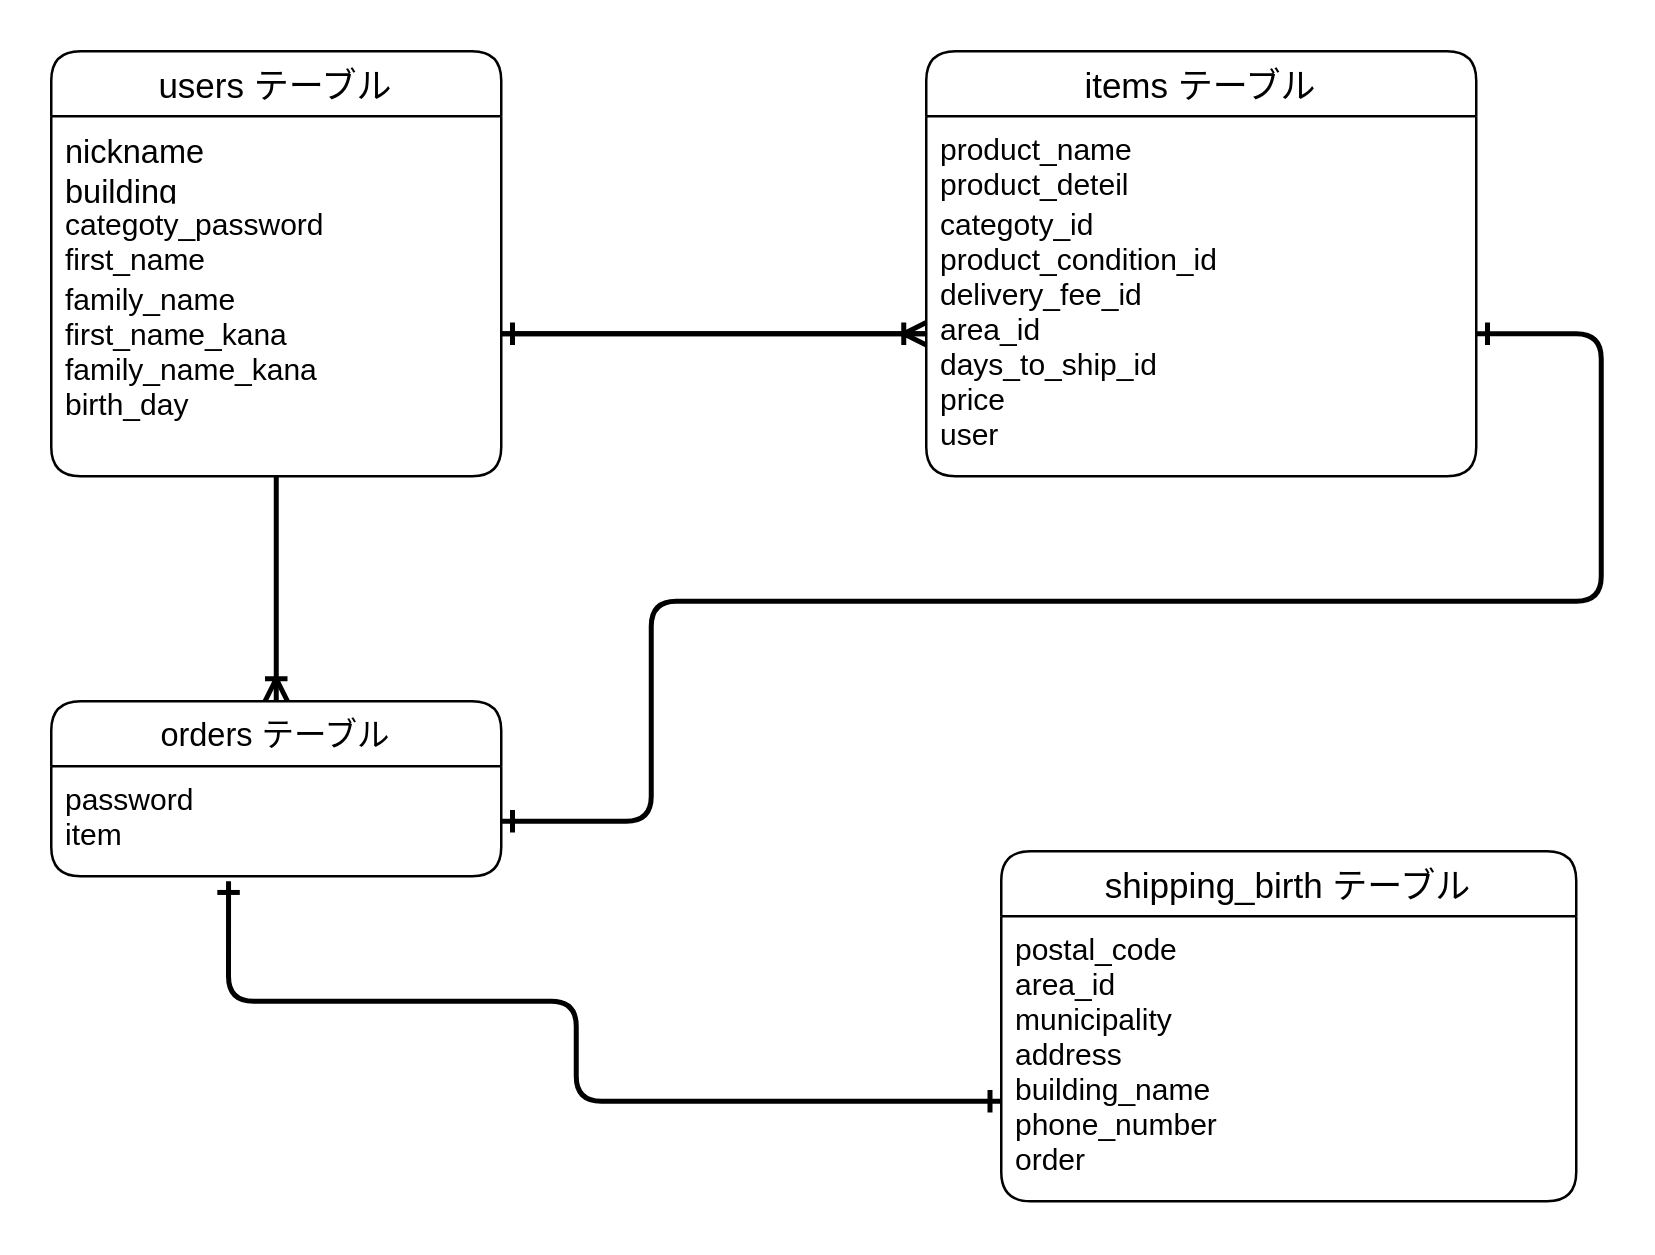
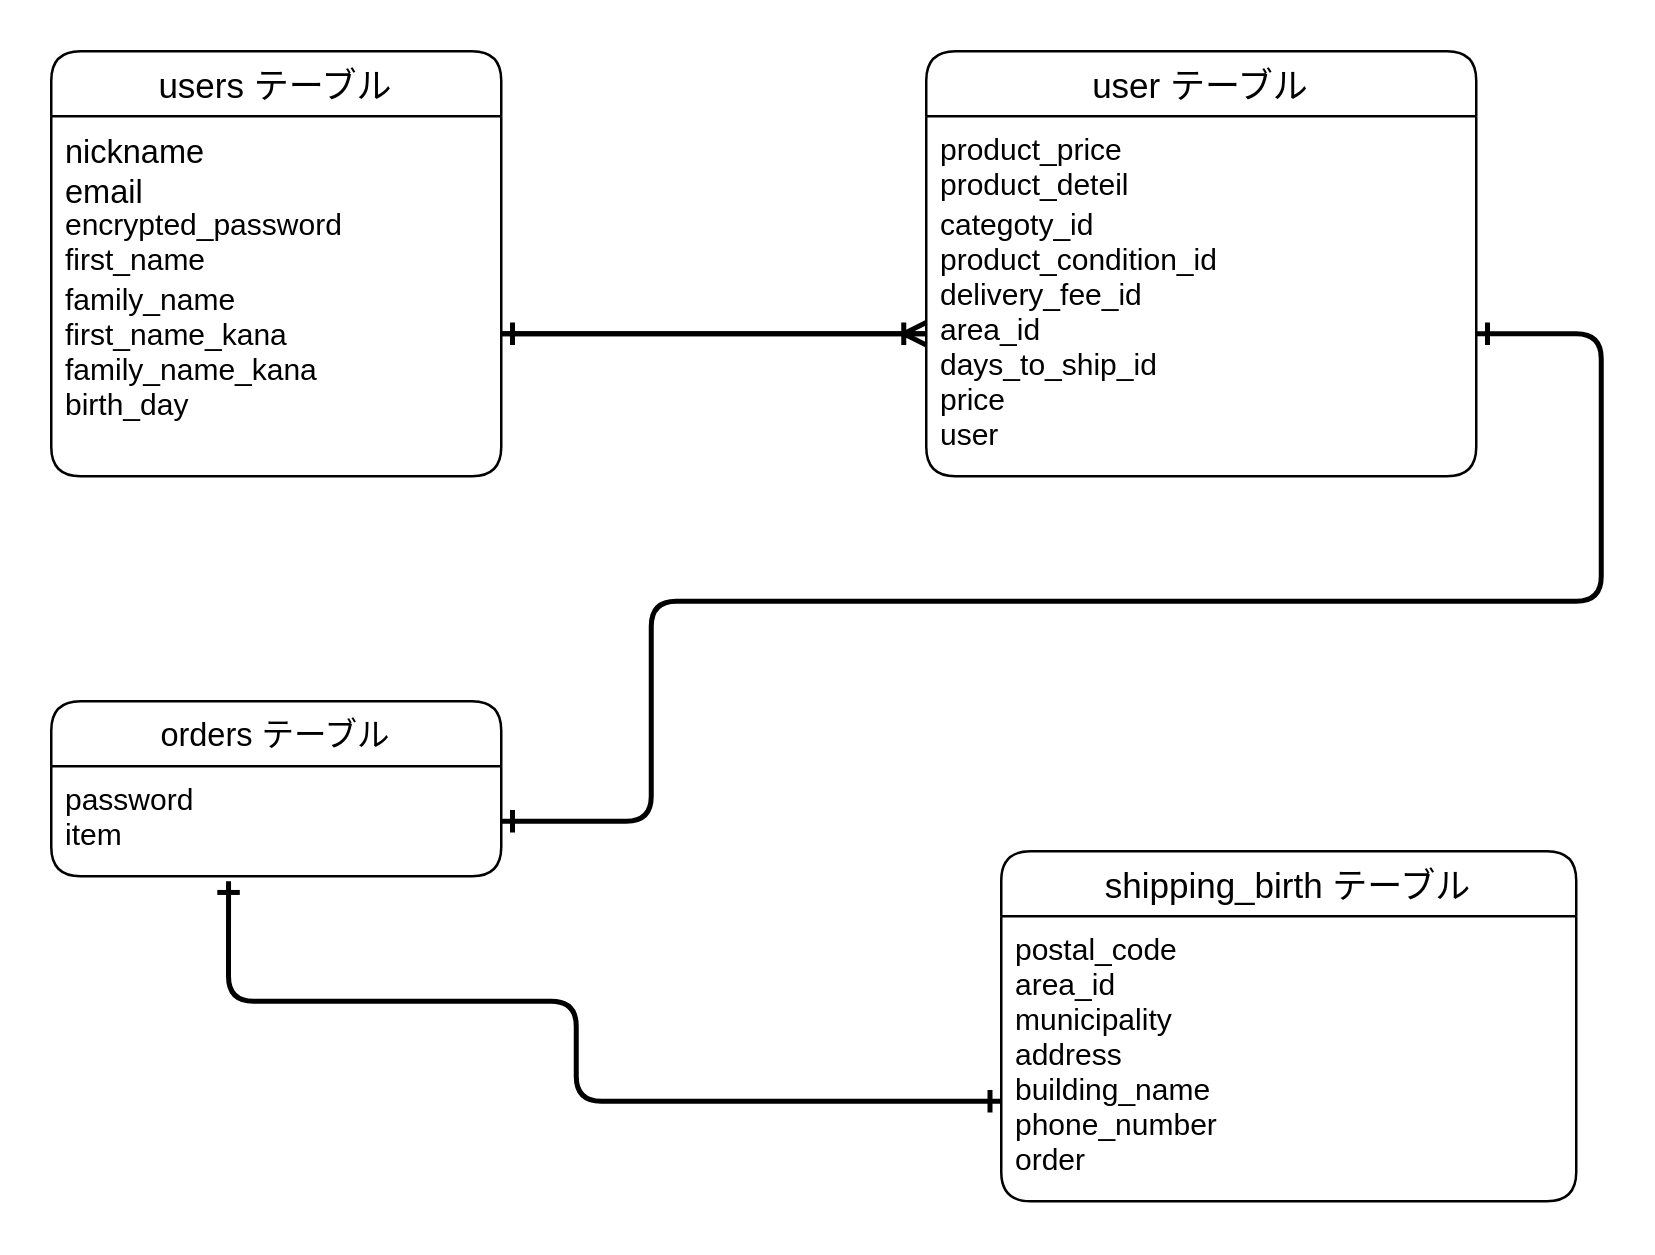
- <mxCell id="7" value="items テーブル" style="swimlane;fontStyle=0;childLayout=stackLayout;horizontal=1;startSize=26;horizontalStack=0;resizeParent=1;resizeParentMax=0;resizeLast=0;collapsible=1;marginBottom=0;align=center;fontSize=14;rounded=1;" parent="1" vertex="1"><mxGeometry x="370" y="20" width="220" height="170" as="geometry" /></mxCell>
+ <mxCell id="7" value="user テーブル" style="swimlane;fontStyle=0;childLayout=stackLayout;horizontal=1;startSize=26;horizontalStack=0;resizeParent=1;resizeParentMax=0;resizeLast=0;collapsible=1;marginBottom=0;align=center;fontSize=14;rounded=1;" parent="1" vertex="1"><mxGeometry x="370" y="20" width="220" height="170" as="geometry" /></mxCell>
- <mxCell id="8" value="product_name&#10;product_deteil" style="text;strokeColor=none;fillColor=none;spacingLeft=4;spacingRight=4;overflow=hidden;rotatable=0;points=[[0,0.5],[1,0.5]];portConstraint=eastwest;fontSize=12;rounded=1;" parent="7" vertex="1"><mxGeometry y="26" width="220" height="30" as="geometry" /></mxCell>
+ <mxCell id="8" value="product_price&#10;product_deteil" style="text;strokeColor=none;fillColor=none;spacingLeft=4;spacingRight=4;overflow=hidden;rotatable=0;points=[[0,0.5],[1,0.5]];portConstraint=eastwest;fontSize=12;rounded=1;" parent="7" vertex="1"><mxGeometry y="26" width="220" height="30" as="geometry" /></mxCell>
- <mxCell id="4" value="nickname&#10;building&#10;&#10;" style="text;strokeColor=none;fillColor=none;spacingLeft=4;spacingRight=4;overflow=hidden;rotatable=0;points=[[0,0.5],[1,0.5]];portConstraint=eastwest;fontSize=13;rounded=1;" parent="3" vertex="1"><mxGeometry y="26" width="180" height="30" as="geometry" /></mxCell>
+ <mxCell id="4" value="nickname&#10;email&#10;&#10;" style="text;strokeColor=none;fillColor=none;spacingLeft=4;spacingRight=4;overflow=hidden;rotatable=0;points=[[0,0.5],[1,0.5]];portConstraint=eastwest;fontSize=13;rounded=1;" parent="3" vertex="1"><mxGeometry y="26" width="180" height="30" as="geometry" /></mxCell>
- <mxCell id="5" value="categoty_password&#10;first_name" style="text;strokeColor=none;fillColor=none;spacingLeft=4;spacingRight=4;overflow=hidden;rotatable=0;points=[[0,0.5],[1,0.5]];portConstraint=eastwest;fontSize=12;rounded=1;" parent="3" vertex="1"><mxGeometry y="56" width="180" height="114" as="geometry" /></mxCell>
+ <mxCell id="5" value="encrypted_password&#10;first_name" style="text;strokeColor=none;fillColor=none;spacingLeft=4;spacingRight=4;overflow=hidden;rotatable=0;points=[[0,0.5],[1,0.5]];portConstraint=eastwest;fontSize=12;rounded=1;" parent="3" vertex="1"><mxGeometry y="56" width="180" height="114" as="geometry" /></mxCell>
- <mxCell id="2" style="edgeStyle=none;rounded=1;sketch=0;orthogonalLoop=1;jettySize=auto;html=1;entryX=0.5;entryY=0;entryDx=0;entryDy=0;endArrow=ERoneToMany;endFill=0;strokeWidth=2;" edge="1" parent="1" source="3" target="10"><mxGeometry relative="1" as="geometry" /></mxCell>
